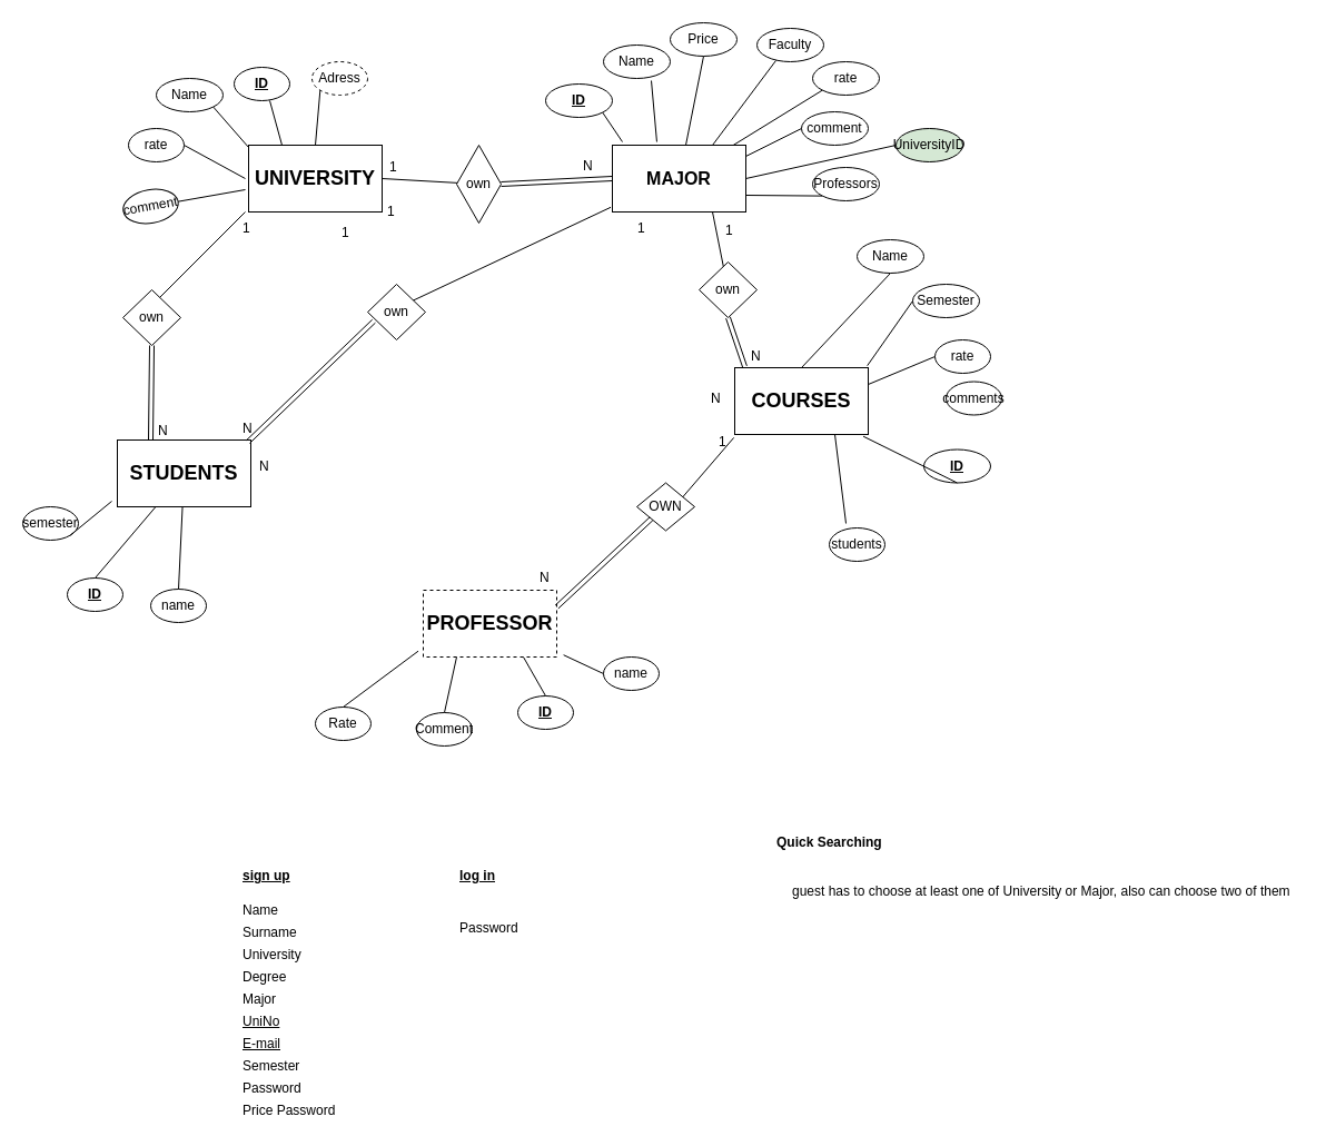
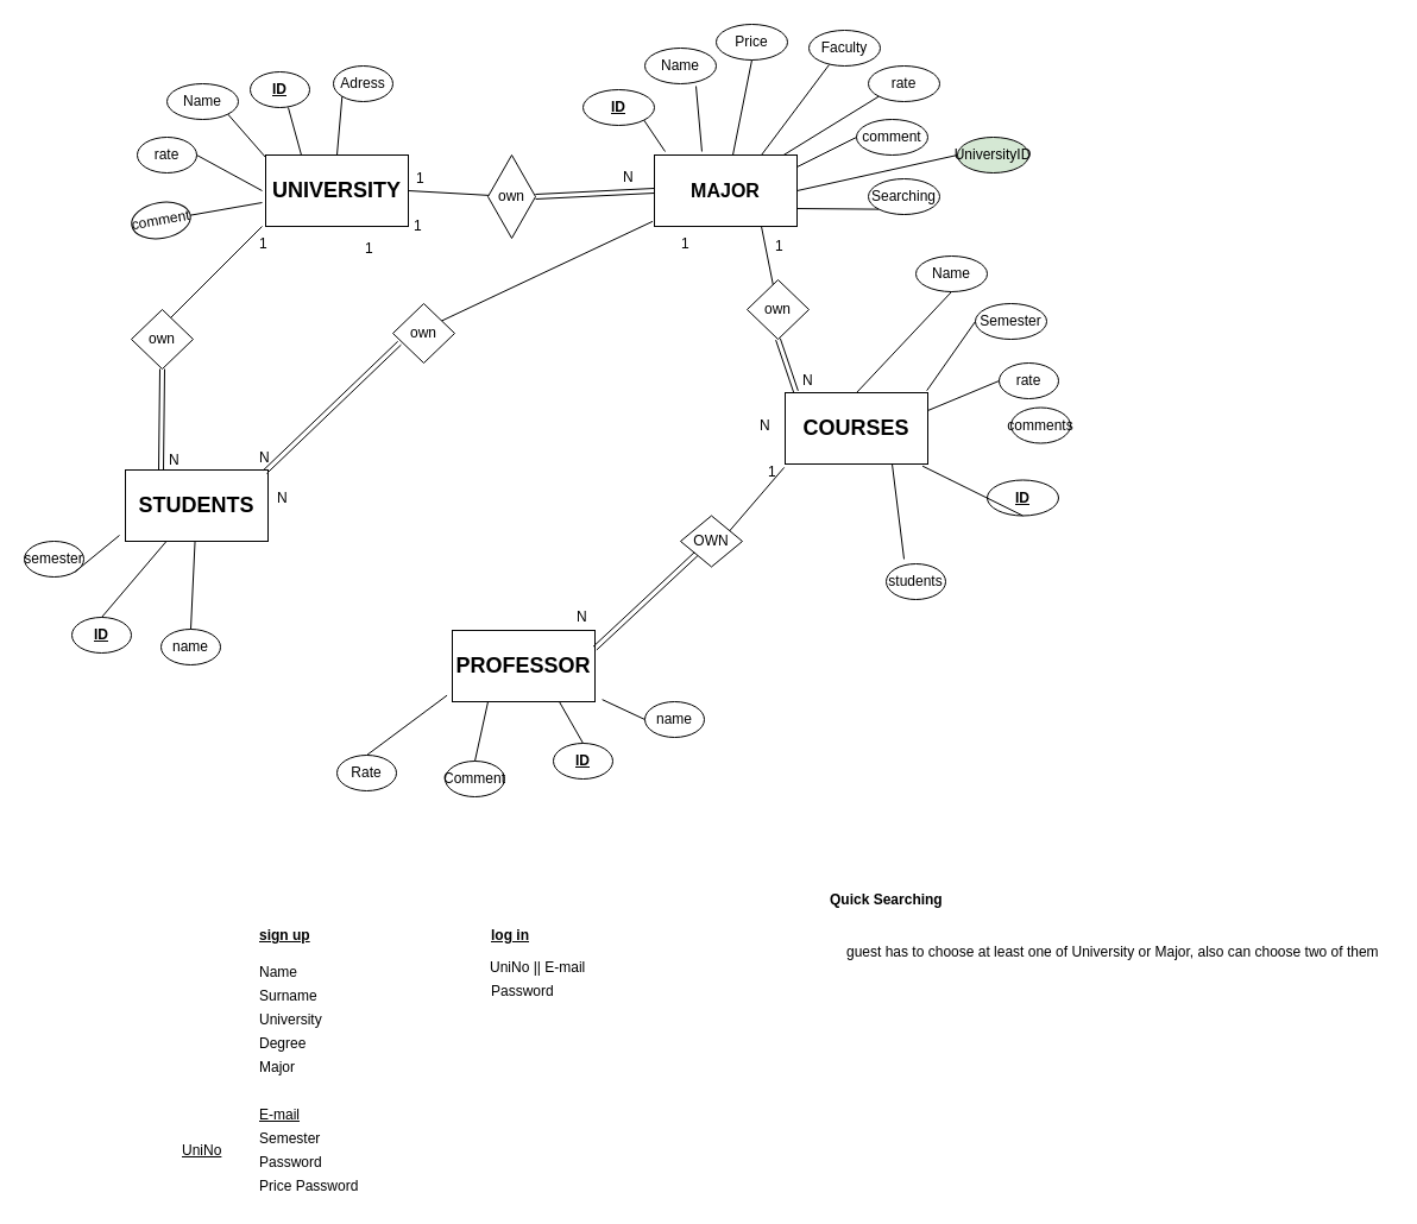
- <mxCell id="7" value="Adress" style="ellipse;whiteSpace=wrap;html=1;dashed=1;" parent="1" vertex="1"><mxGeometry x="280" y="55" width="50" height="30" as="geometry" /></mxCell>
+ <mxCell id="7" value="Adress" style="ellipse;whiteSpace=wrap;html=1;" parent="1" vertex="1"><mxGeometry x="280" y="55" width="50" height="30" as="geometry" /></mxCell>
- <mxCell id="81" value="Professors" style="ellipse;whiteSpace=wrap;html=1;" vertex="1" parent="1"><mxGeometry x="730" y="150" width="60" height="30" as="geometry" /></mxCell>
+ <mxCell id="81" value="Searching" style="ellipse;whiteSpace=wrap;html=1;" vertex="1" parent="1"><mxGeometry x="730" y="150" width="60" height="30" as="geometry" /></mxCell>
- <mxCell id="47" value="&lt;b&gt;&lt;font style=&quot;font-size: 18px&quot;&gt;PROFESSOR&lt;/font&gt;&lt;/b&gt;" style="rounded=0;whiteSpace=wrap;html=1;dashed=1;" parent="1" vertex="1"><mxGeometry x="380" y="530" width="120" height="60" as="geometry" /></mxCell>
+ <mxCell id="47" value="&lt;b&gt;&lt;font style=&quot;font-size: 18px&quot;&gt;PROFESSOR&lt;/font&gt;&lt;/b&gt;" style="rounded=0;whiteSpace=wrap;html=1;" parent="1" vertex="1"><mxGeometry x="380" y="530" width="120" height="60" as="geometry" /></mxCell>
+ <mxCell id="98" value="UniNo || E-mail" style="text;html=1;resizable=0;points=[];autosize=1;align=left;verticalAlign=top;spacingTop=-4;" vertex="1" parent="1"><mxGeometry x="410" y="804" width="100" height="20" as="geometry" /></mxCell>
- <mxCell id="94" value="&lt;u&gt;UniNo&lt;/u&gt;" style="text;html=1;resizable=0;points=[];autosize=1;align=left;verticalAlign=top;spacingTop=-4;" vertex="1" parent="1"><mxGeometry x="216" y="908" width="50" height="20" as="geometry" /></mxCell>
+ <mxCell id="94" value="&lt;u&gt;UniNo&lt;/u&gt;" style="text;html=1;resizable=0;points=[];autosize=1;align=left;verticalAlign=top;spacingTop=-4;" vertex="1" parent="1"><mxGeometry x="151" y="958" width="50" height="20" as="geometry" /></mxCell>
